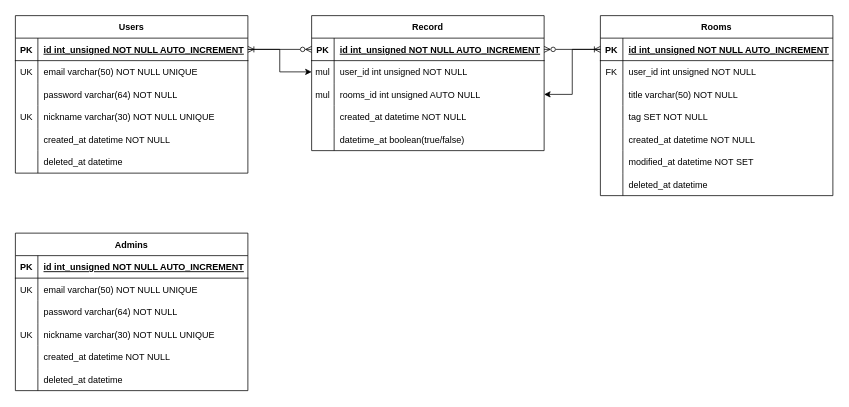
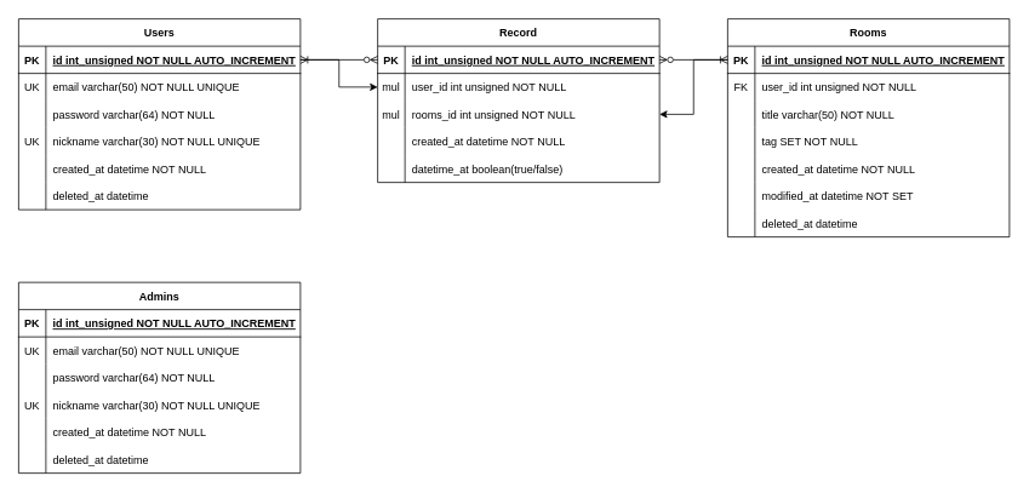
- <mxCell id="71" value="rooms_id int unsigned AUTO NULL" style="shape=partialRectangle;overflow=hidden;connectable=0;fillColor=none;align=left;strokeColor=inherit;top=0;left=0;bottom=0;right=0;spacingLeft=6;" parent="69" vertex="1"><mxGeometry x="30" width="280" height="30" as="geometry"><mxRectangle width="280" height="30" as="alternateBounds" /></mxGeometry></mxCell>
+ <mxCell id="71" value="rooms_id int unsigned NOT NULL" style="shape=partialRectangle;overflow=hidden;connectable=0;fillColor=none;align=left;strokeColor=inherit;top=0;left=0;bottom=0;right=0;spacingLeft=6;" parent="69" vertex="1"><mxGeometry x="30" width="280" height="30" as="geometry"><mxRectangle width="280" height="30" as="alternateBounds" /></mxGeometry></mxCell>
